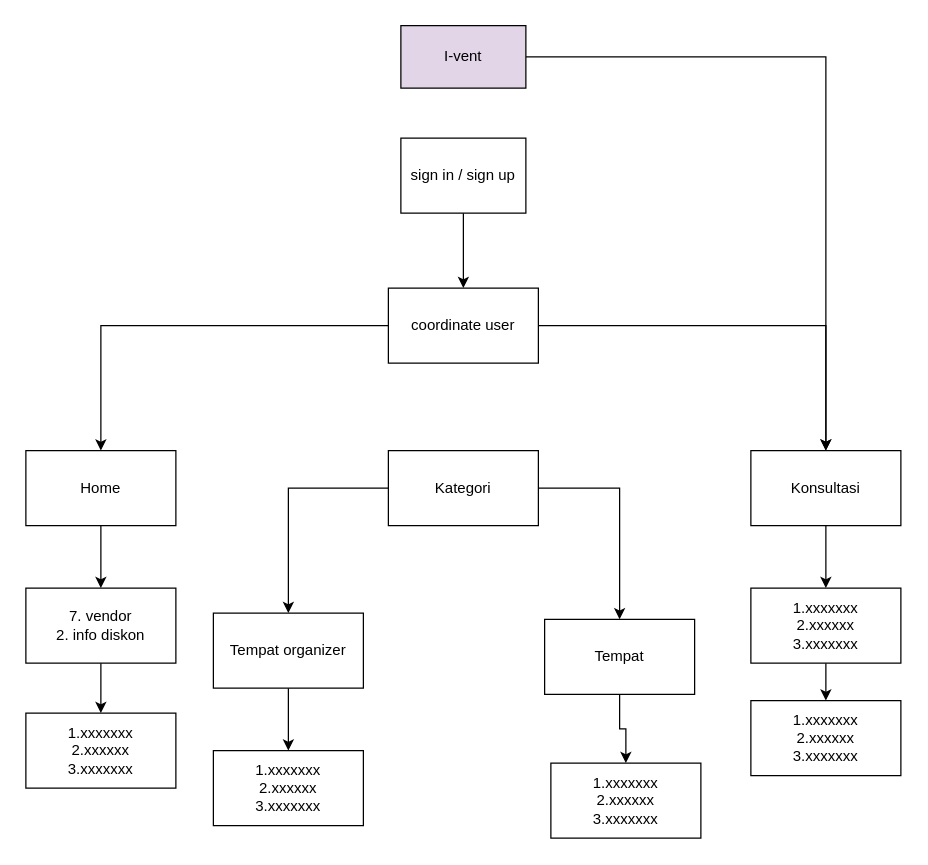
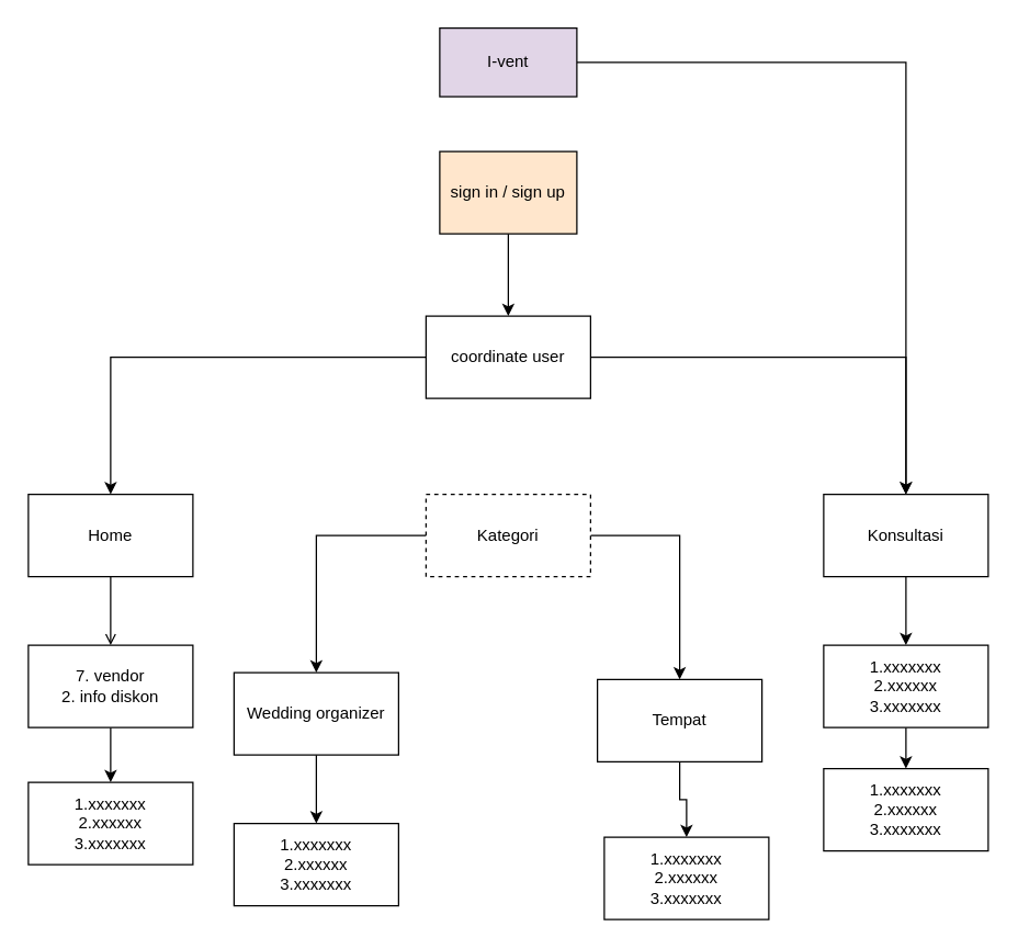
- <mxCell id="5" value="sign in / sign up" style="rounded=0;whiteSpace=wrap;html=1;" parent="1" vertex="1"><mxGeometry x="320" y="110" width="100" height="60" as="geometry" /></mxCell>
+ <mxCell id="5" value="sign in / sign up" style="rounded=0;whiteSpace=wrap;html=1;fillColor=#ffe6cc;" parent="1" vertex="1"><mxGeometry x="320" y="110" width="100" height="60" as="geometry" /></mxCell>
- <mxCell id="27" value="Kategori" style="rounded=0;whiteSpace=wrap;html=1;" parent="1" vertex="1"><mxGeometry x="310" y="360" width="120" height="60" as="geometry" /></mxCell>
+ <mxCell id="27" value="Kategori" style="rounded=0;whiteSpace=wrap;html=1;dashed=1;" parent="1" vertex="1"><mxGeometry x="310" y="360" width="120" height="60" as="geometry" /></mxCell>
- <mxCell id="11" style="edgeStyle=orthogonalEdgeStyle;rounded=0;orthogonalLoop=1;jettySize=auto;html=1;entryX=0.5;entryY=0;entryDx=0;entryDy=0;" parent="1" source="12" target="20" edge="1"><mxGeometry relative="1" as="geometry" /></mxCell>
+ <mxCell id="11" style="edgeStyle=orthogonalEdgeStyle;rounded=0;orthogonalLoop=1;jettySize=auto;html=1;entryX=0.5;entryY=0;entryDx=0;entryDy=0;endArrow=open;" parent="1" source="12" target="20" edge="1"><mxGeometry relative="1" as="geometry" /></mxCell>
- <mxCell id="10" value="Tempat organizer" style="rounded=0;whiteSpace=wrap;html=1;" parent="1" vertex="1"><mxGeometry x="170" y="490" width="120" height="60" as="geometry" /></mxCell>
+ <mxCell id="10" value="Wedding organizer" style="rounded=0;whiteSpace=wrap;html=1;" parent="1" vertex="1"><mxGeometry x="170" y="490" width="120" height="60" as="geometry" /></mxCell>
